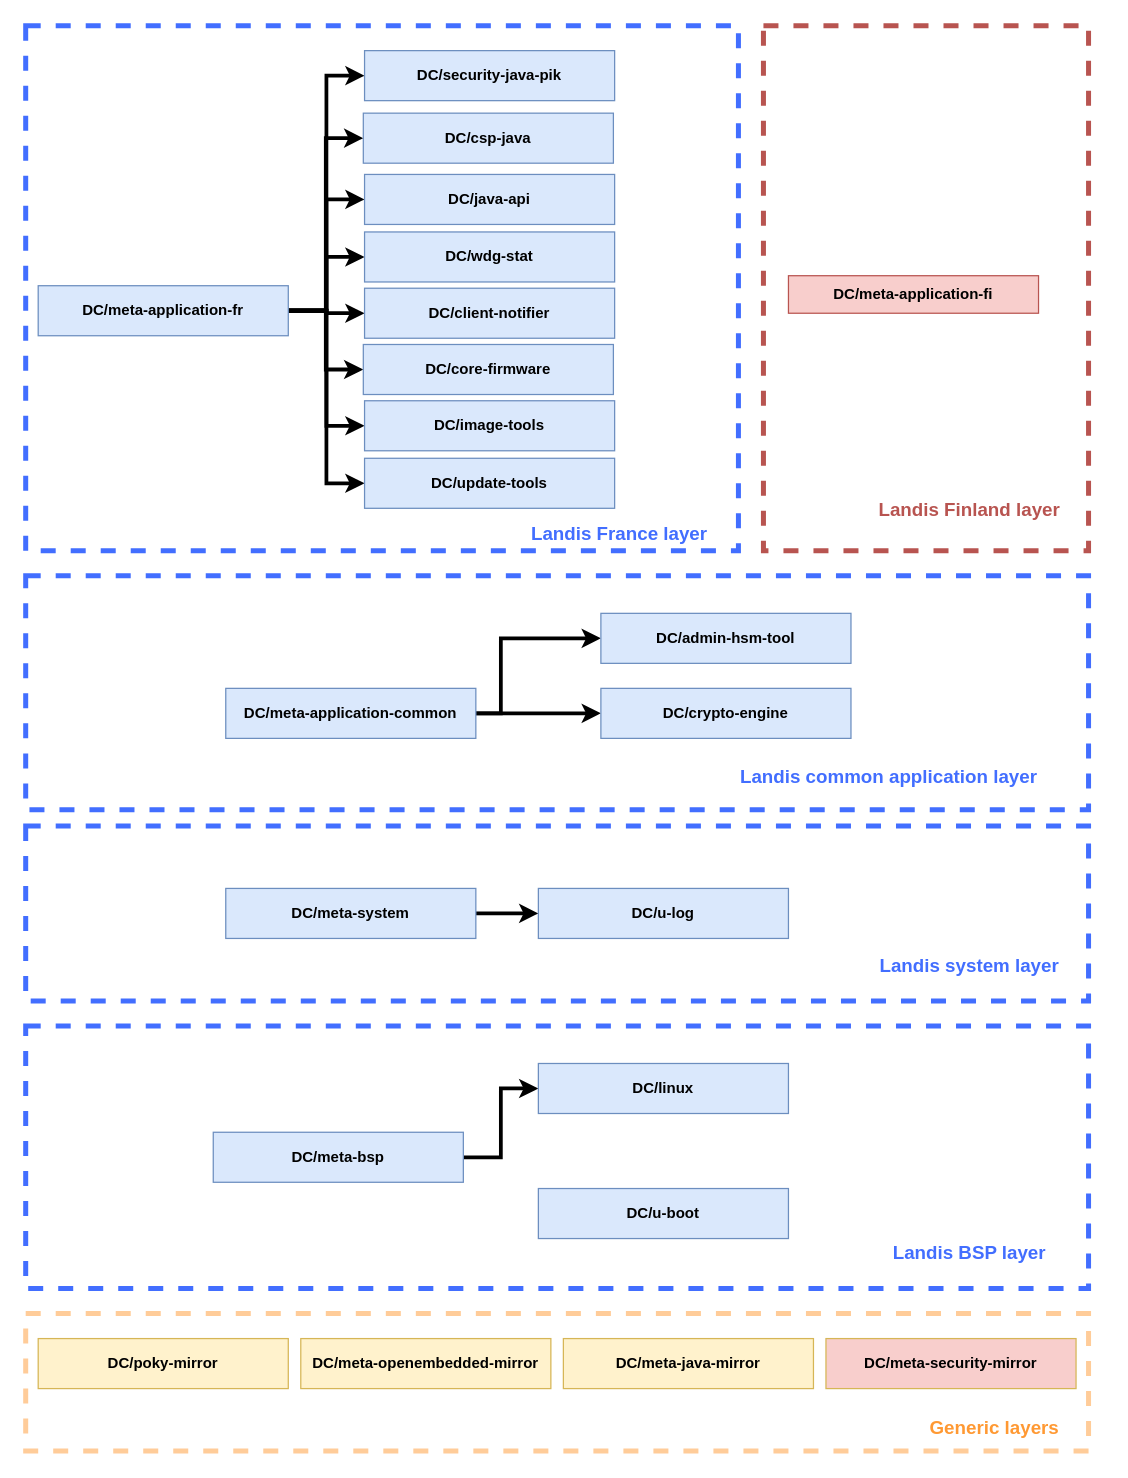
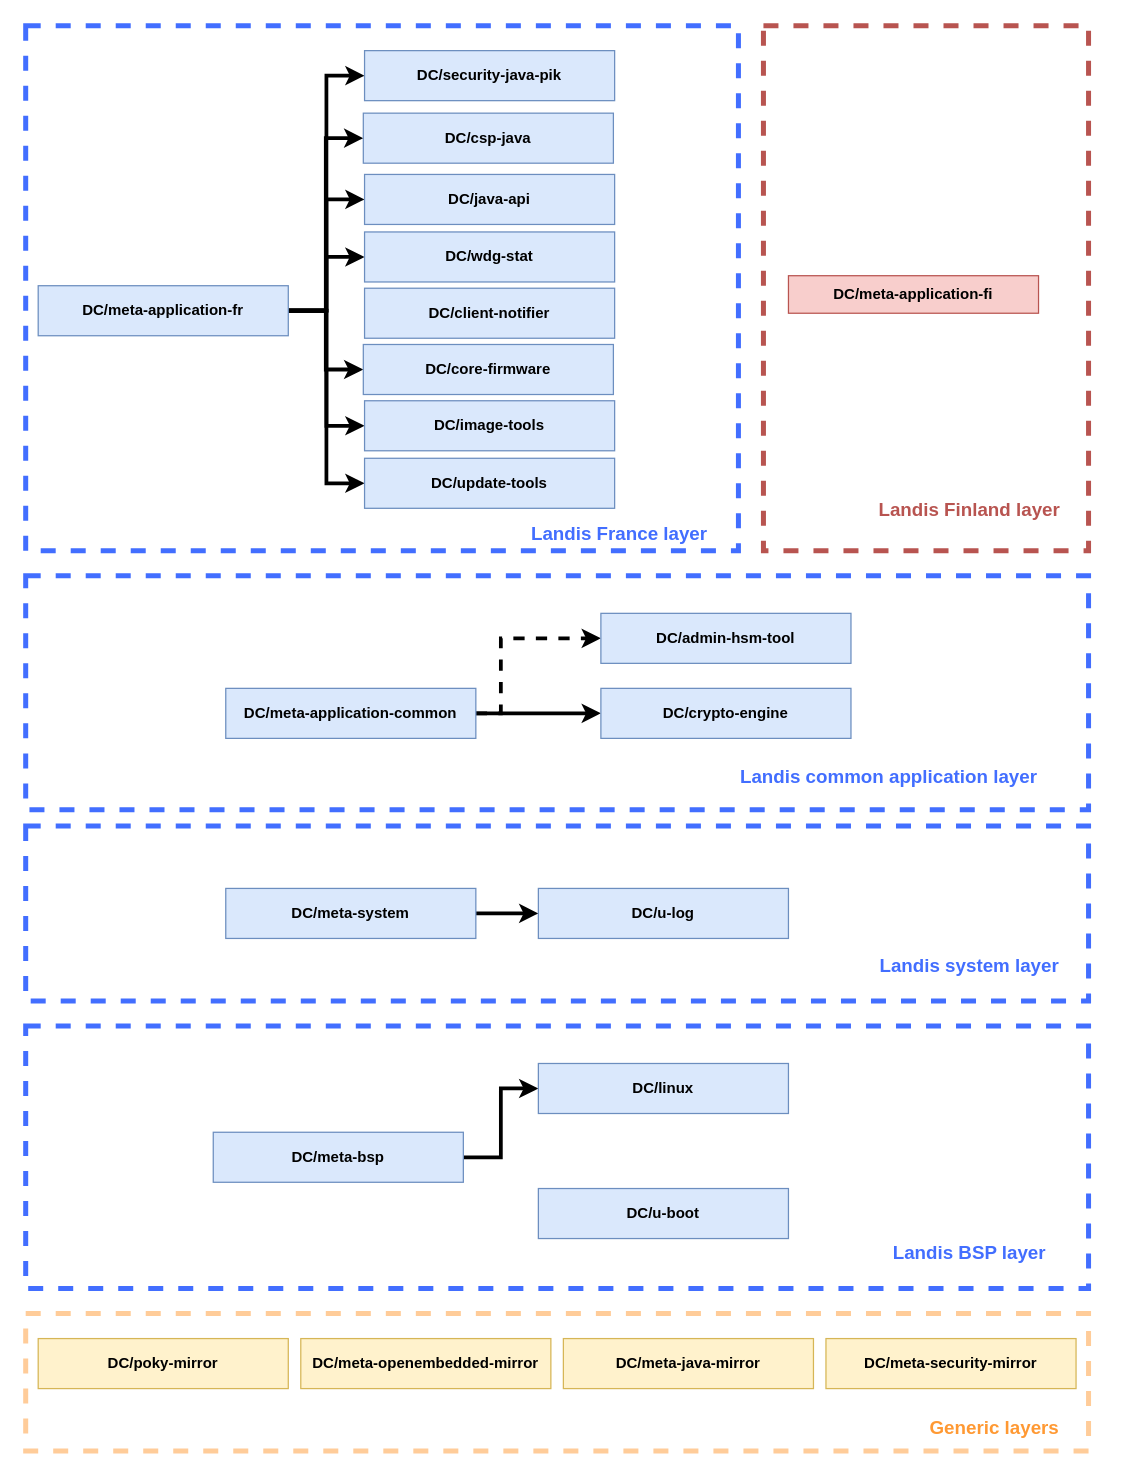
- <mxCell id="30" style="edgeStyle=orthogonalEdgeStyle;rounded=0;orthogonalLoop=1;jettySize=auto;html=1;exitX=1;exitY=0.5;exitDx=0;exitDy=0;strokeWidth=3;fontSize=15;fontColor=#426EFF;" parent="1" source="35" target="39" edge="1"><mxGeometry relative="1" as="geometry" /></mxCell>
- <mxCell id="20" style="edgeStyle=orthogonalEdgeStyle;rounded=0;orthogonalLoop=1;jettySize=auto;html=1;exitX=1;exitY=0.5;exitDx=0;exitDy=0;strokeWidth=3;fontSize=15;fontColor=#426EFF;entryX=0;entryY=0.5;entryDx=0;entryDy=0;" parent="1" source="22" target="23" edge="1"><mxGeometry relative="1" as="geometry"><Array as="points"><mxPoint x="400" y="510" /></Array></mxGeometry></mxCell>
+ <mxCell id="20" style="edgeStyle=orthogonalEdgeStyle;rounded=0;orthogonalLoop=1;jettySize=auto;html=1;exitX=1;exitY=0.5;exitDx=0;exitDy=0;strokeWidth=3;fontSize=15;fontColor=#426EFF;entryX=0;entryY=0.5;entryDx=0;entryDy=0;dashed=1;" parent="1" source="22" target="23" edge="1"><mxGeometry relative="1" as="geometry"><Array as="points"><mxPoint x="400" y="510" /></Array></mxGeometry></mxCell>
- <mxCell id="5" value="&lt;b&gt;DC/meta-security-mirror&lt;/b&gt;" style="rounded=0;whiteSpace=wrap;html=1;fillColor=#f8cecc;strokeColor=#d6b656;" parent="1" vertex="1"><mxGeometry x="660" y="1070" width="200" height="40" as="geometry" /></mxCell>
+ <mxCell id="5" value="&lt;b&gt;DC/meta-security-mirror&lt;/b&gt;" style="rounded=0;whiteSpace=wrap;html=1;fillColor=#fff2cc;strokeColor=#d6b656;" parent="1" vertex="1"><mxGeometry x="660" y="1070" width="200" height="40" as="geometry" /></mxCell>
